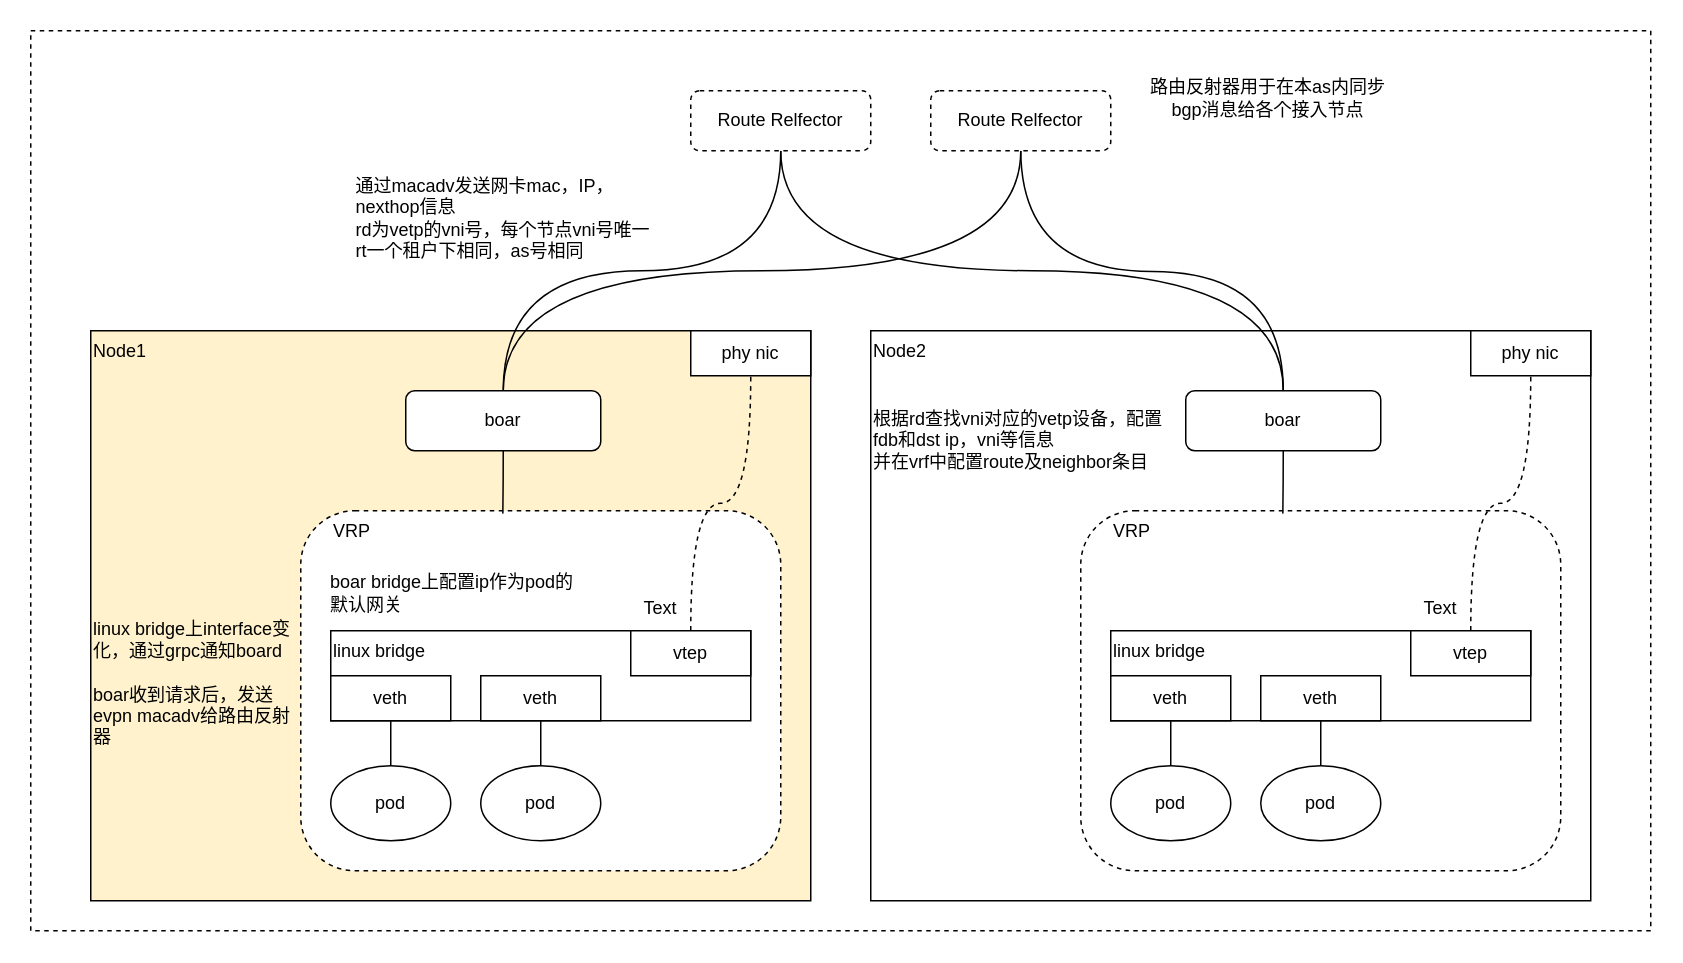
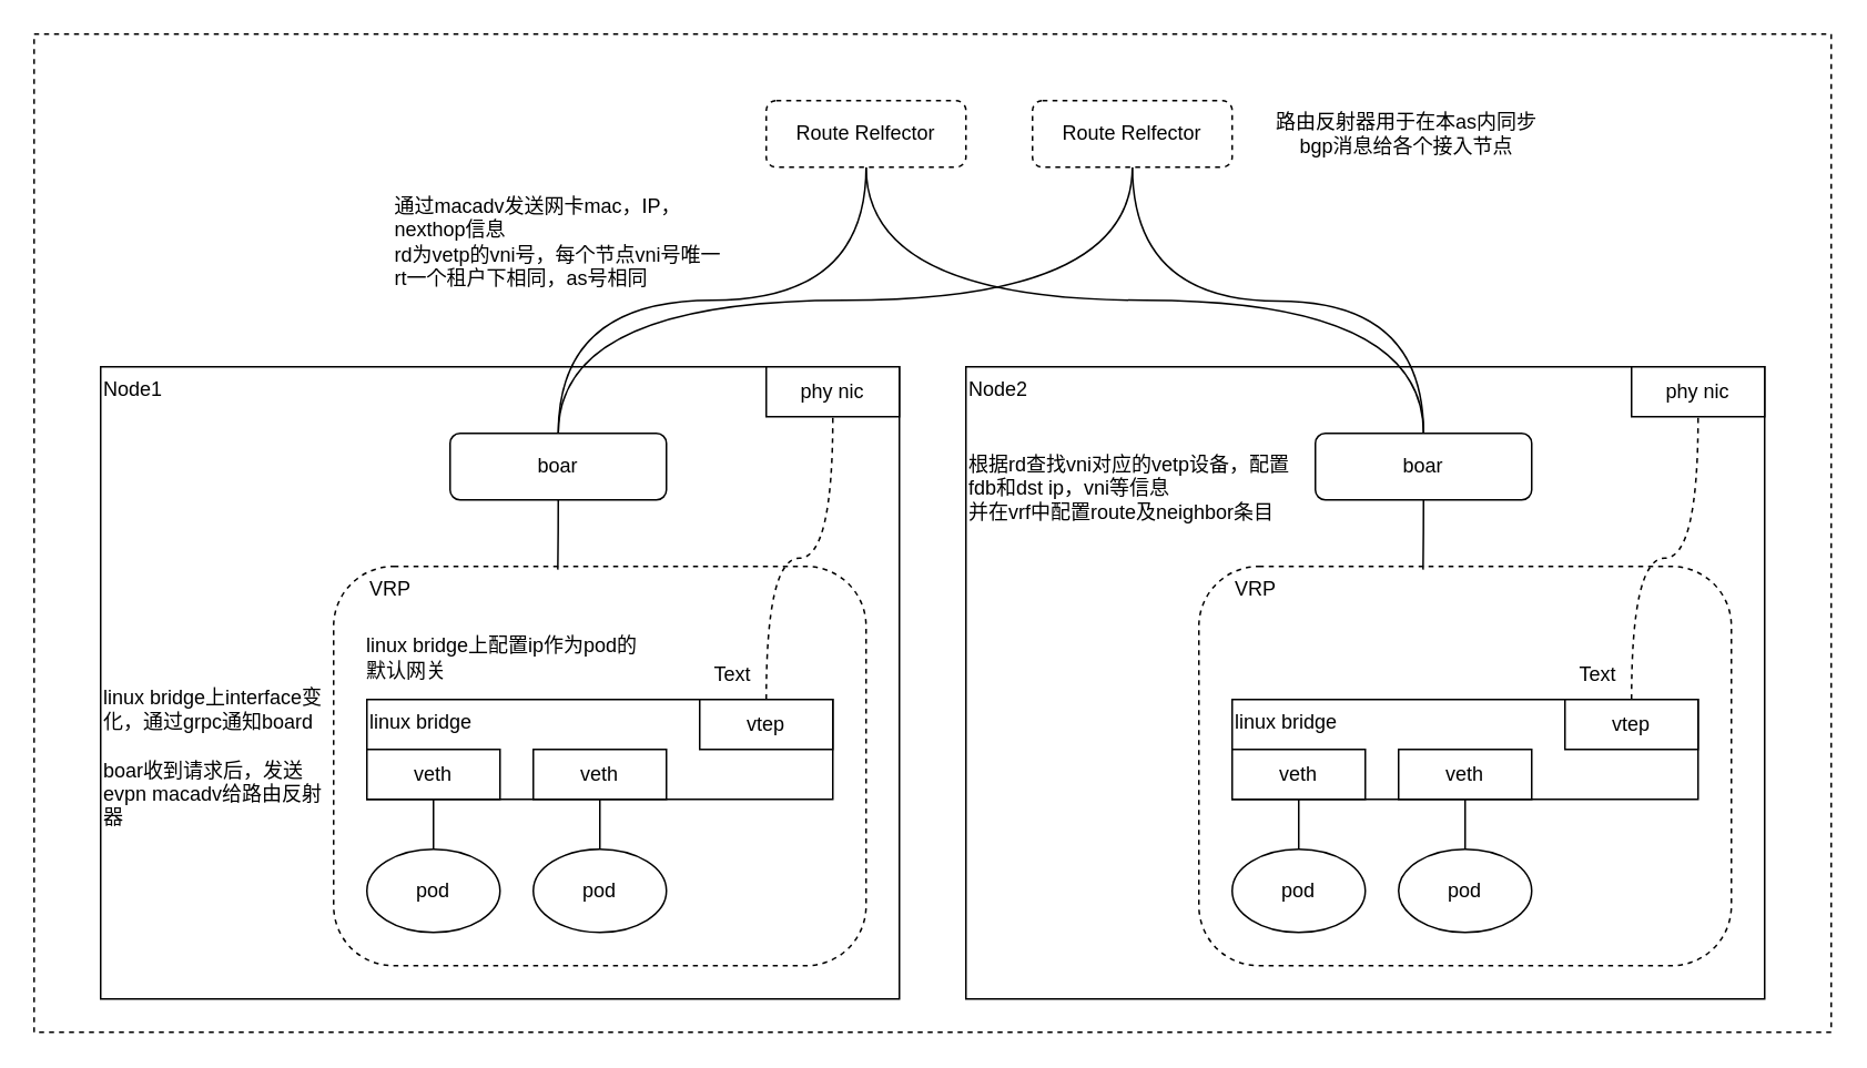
- <mxCell id="42" value="路由反射器用于在本as内同步bgp消息给各个接入节点" style="text;html=1;strokeColor=none;fillColor=none;align=center;verticalAlign=middle;whiteSpace=wrap;rounded=0;dashed=1;" parent="1" vertex="1"><mxGeometry x="760" y="45" width="170" height="40" as="geometry" /></mxCell>
+ <mxCell id="42" value="路由反射器用于在本as内同步bgp消息给各个接入节点" style="text;html=1;strokeColor=none;fillColor=none;align=center;verticalAlign=middle;whiteSpace=wrap;rounded=0;dashed=1;" parent="1" vertex="1"><mxGeometry x="760" y="60" width="170" height="40" as="geometry" /></mxCell>
- <mxCell id="3" value="Node1" style="rounded=0;whiteSpace=wrap;html=1;align=left;verticalAlign=top;fillColor=#fff2cc;" parent="1" vertex="1"><mxGeometry width="480" height="380" as="geometry" x="60" y="220" /></mxCell>
+ <mxCell id="3" value="Node1" style="rounded=0;whiteSpace=wrap;html=1;align=left;verticalAlign=top;" parent="1" vertex="1"><mxGeometry width="480" height="380" as="geometry" x="60" y="220" /></mxCell>
- <mxCell id="43" value="boar bridge上配置ip作为pod的默认网关" style="text;html=1;strokeColor=none;fillColor=none;align=left;verticalAlign=middle;whiteSpace=wrap;rounded=0;dashed=1;" parent="1" vertex="1"><mxGeometry x="217.5" y="380" width="165" height="30" as="geometry" /></mxCell>
+ <mxCell id="43" value="linux bridge上配置ip作为pod的默认网关" style="text;html=1;strokeColor=none;fillColor=none;align=left;verticalAlign=middle;whiteSpace=wrap;rounded=0;dashed=1;" parent="1" vertex="1"><mxGeometry x="217.5" y="380" width="165" height="30" as="geometry" /></mxCell>
